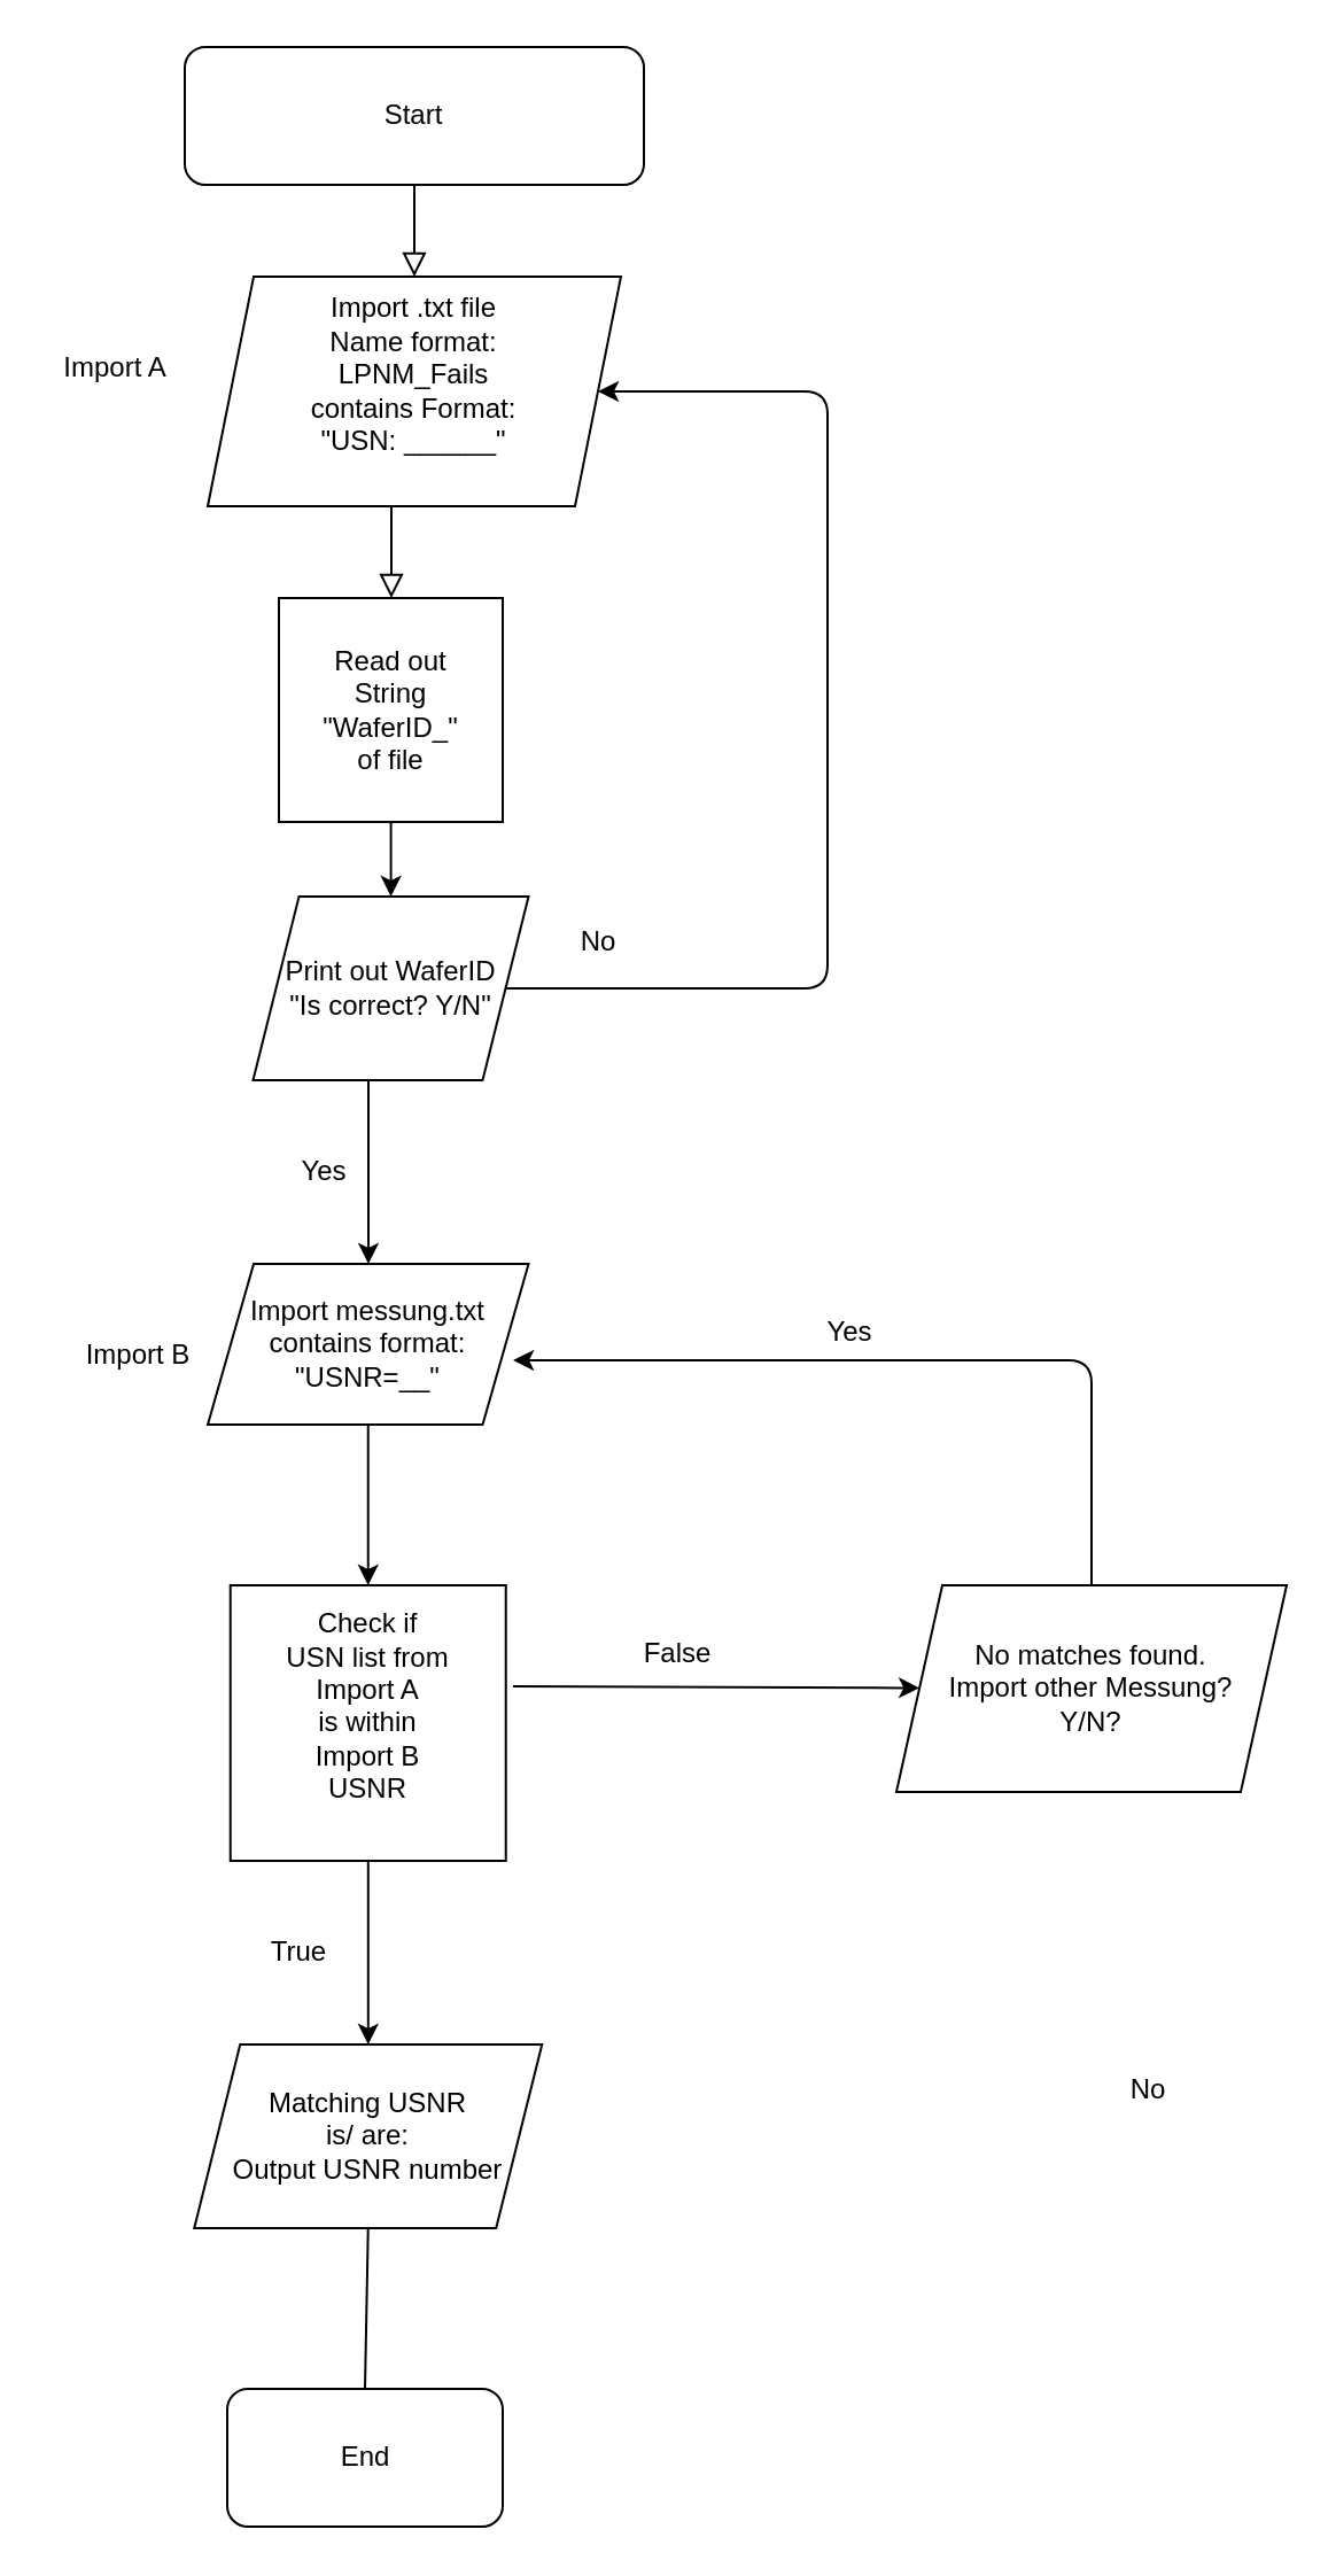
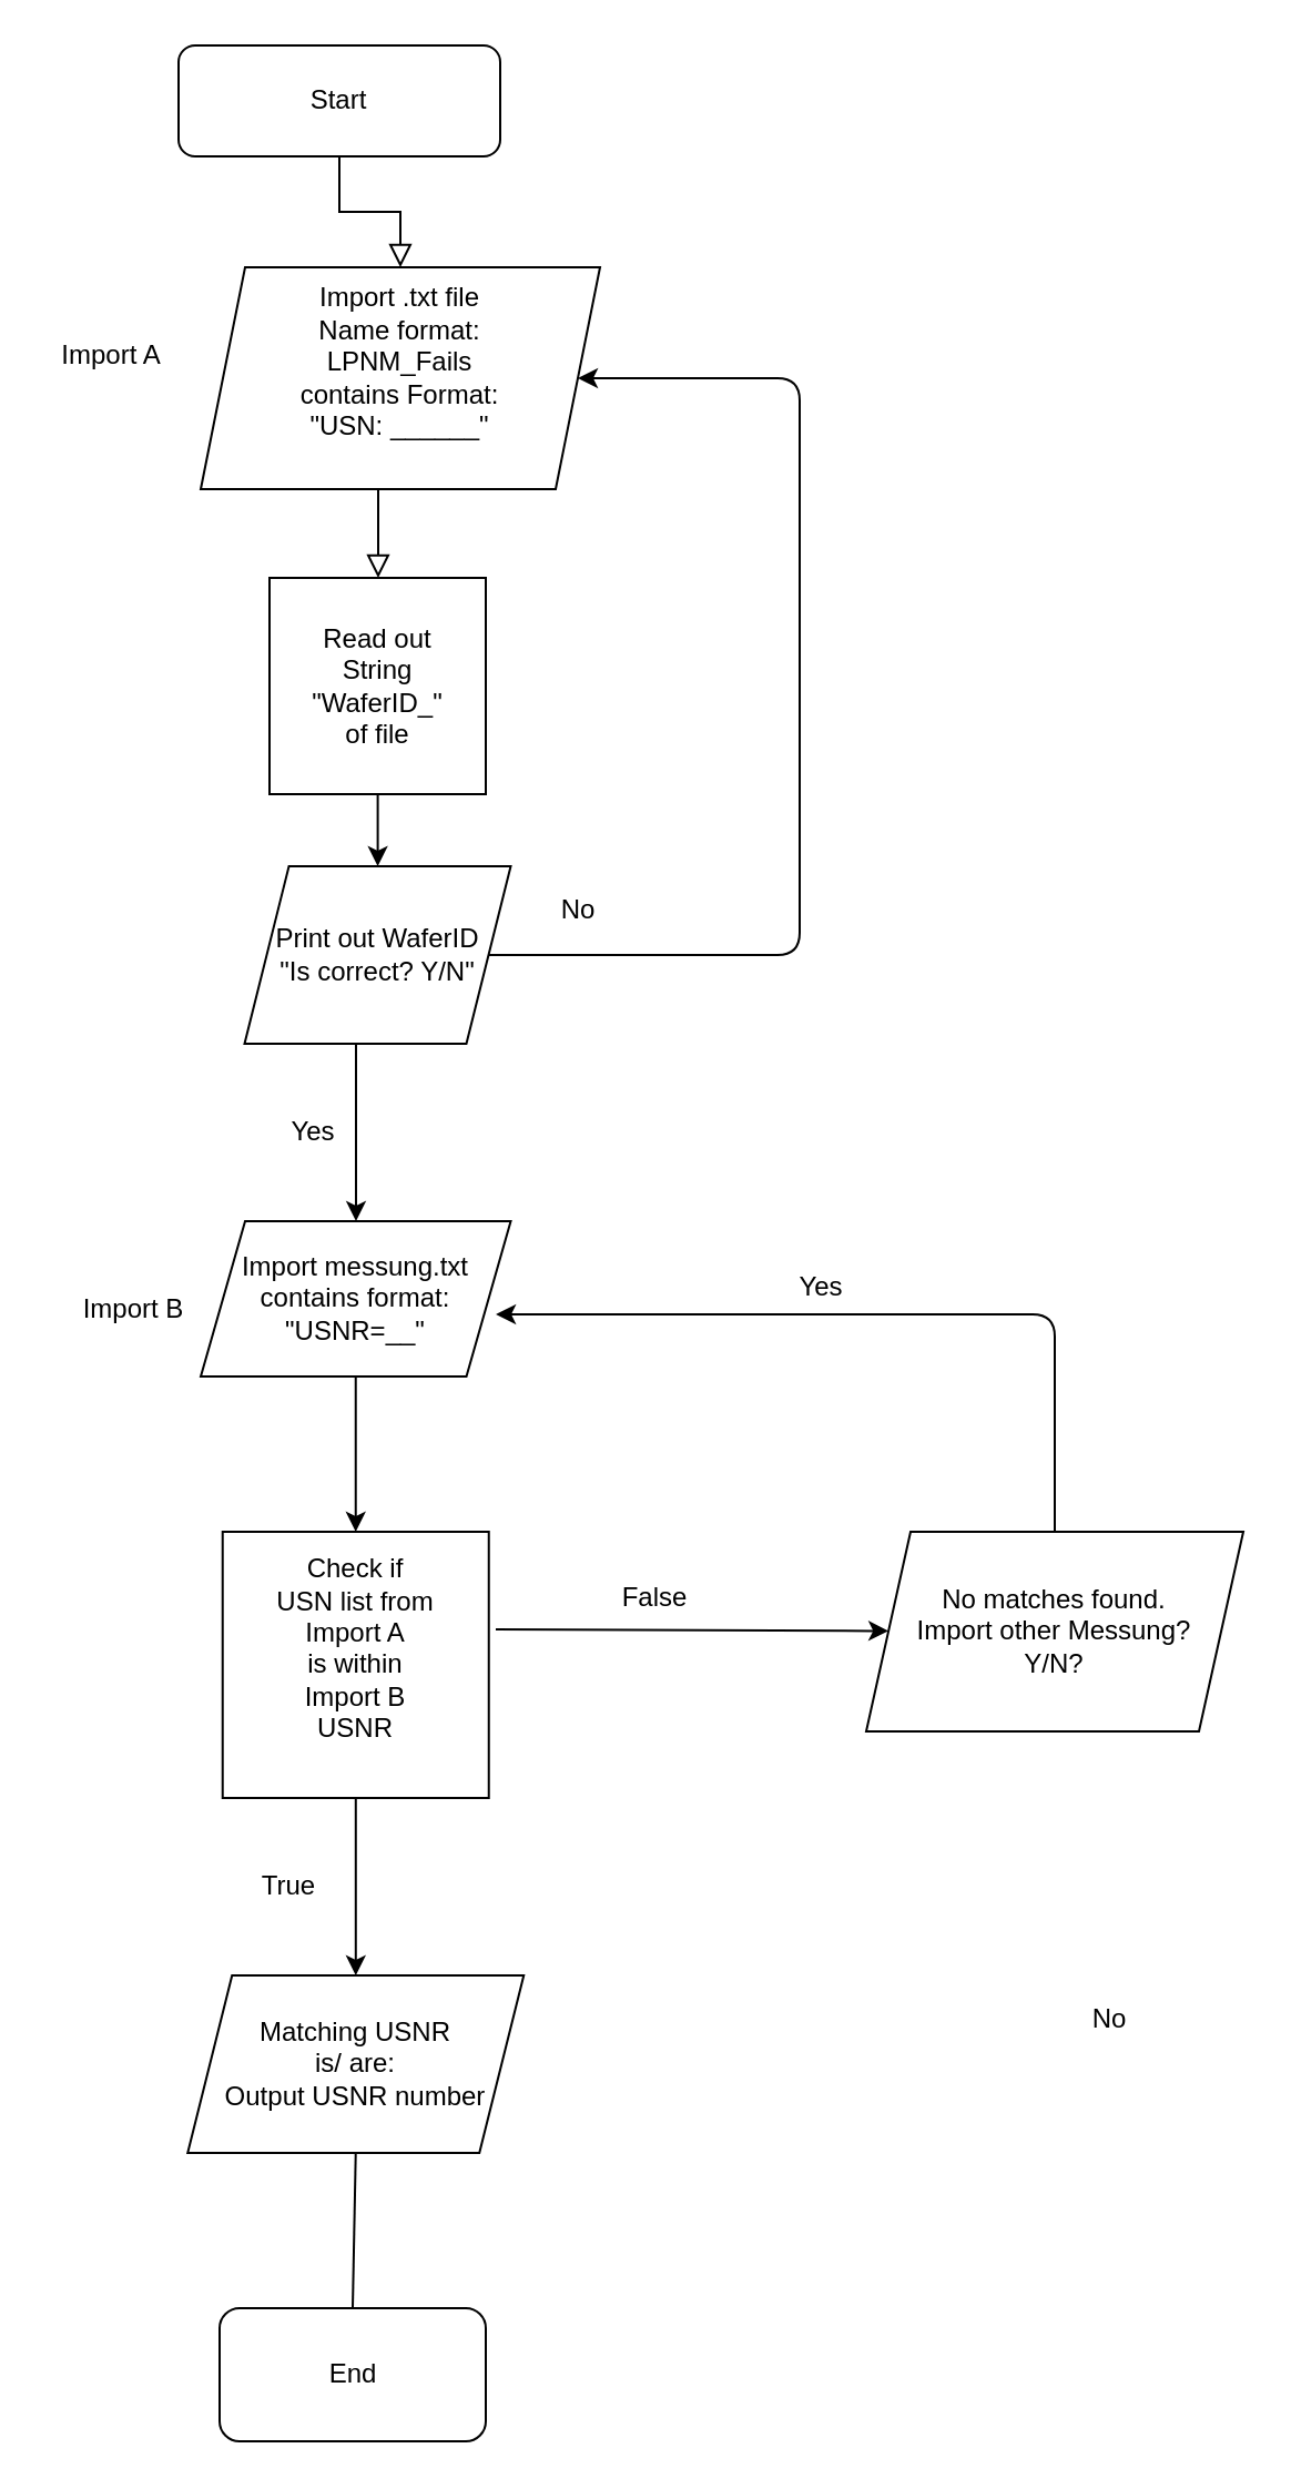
- <mxCell id="3" value="Start " style="rounded=1;whiteSpace=wrap;html=1;fontSize=12;glass=0;strokeWidth=1;shadow=0;" parent="1" vertex="1"><mxGeometry x="80" y="20" width="200" height="60" as="geometry" /></mxCell>
+ <mxCell id="3" value="Start " style="rounded=1;whiteSpace=wrap;html=1;fontSize=12;glass=0;strokeWidth=1;shadow=0;" parent="1" vertex="1"><mxGeometry x="80" y="20" width="145" height="50" as="geometry" /></mxCell>
